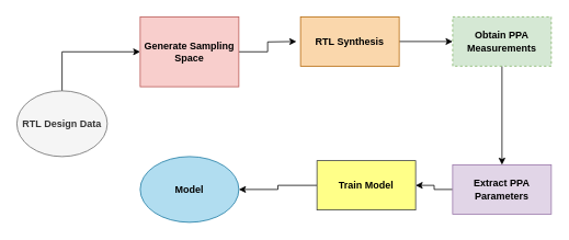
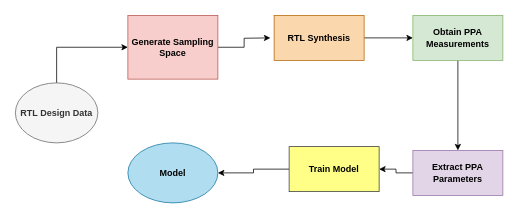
- <mxCell id="9" value="Obtain PPA Measurements" style="rounded=0;whiteSpace=wrap;html=1;fillColor=#d5e8d4;strokeColor=#82b366;fontStyle=1;dashed=1;" vertex="1" parent="1"><mxGeometry x="550" y="20" width="120" height="60" as="geometry" /></mxCell>
+ <mxCell id="9" value="Obtain PPA Measurements" style="rounded=0;whiteSpace=wrap;html=1;fillColor=#d5e8d4;strokeColor=#82b366;fontStyle=1" vertex="1" parent="1"><mxGeometry x="550" y="20" width="120" height="60" as="geometry" /></mxCell>
